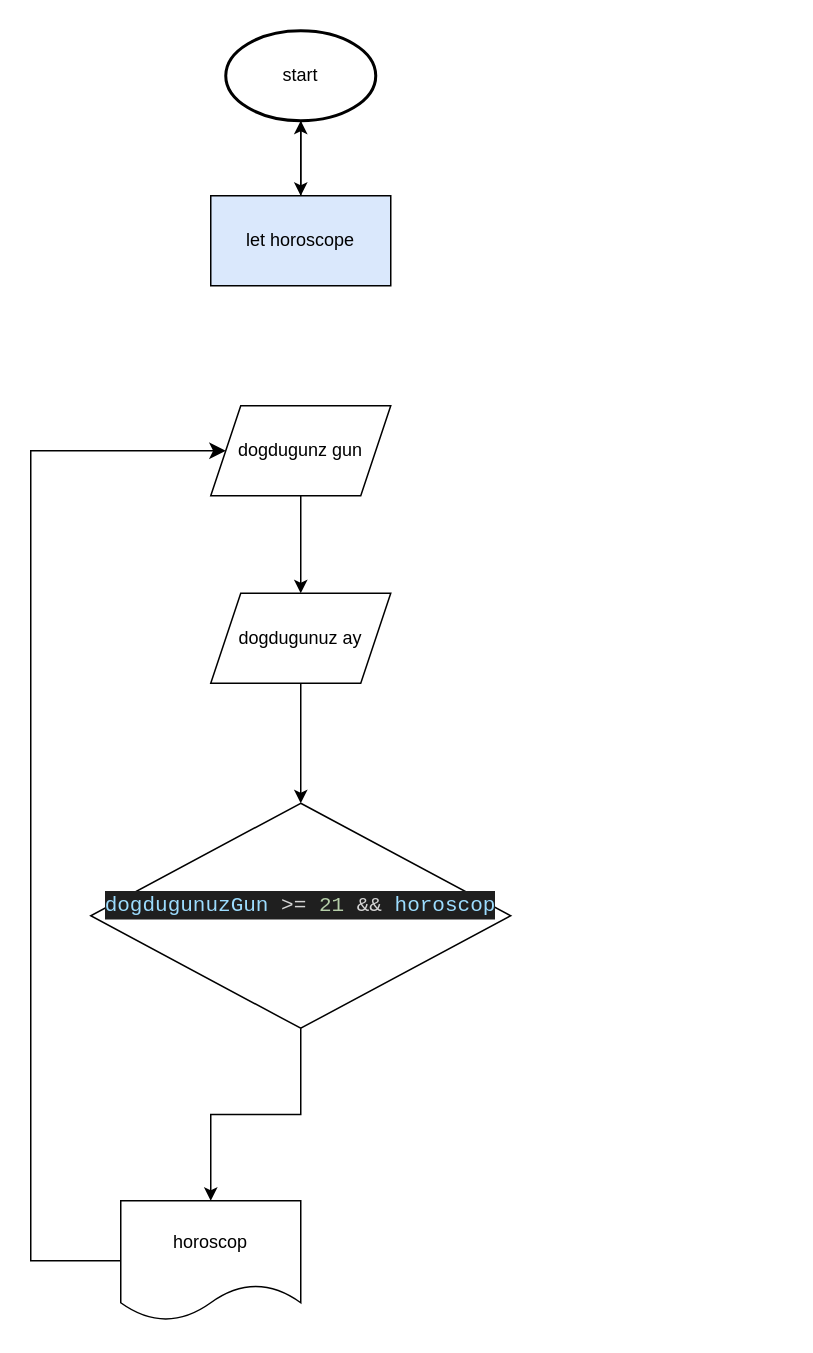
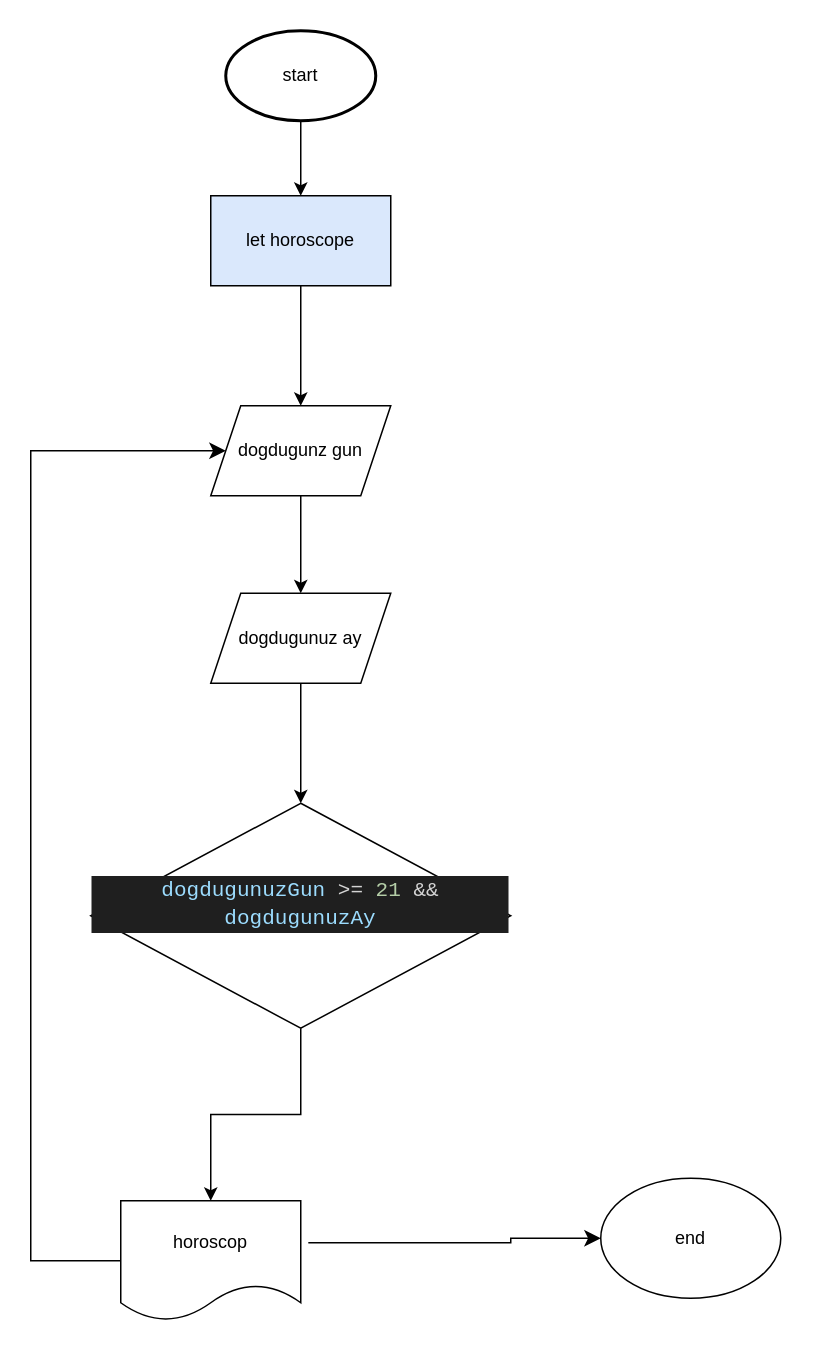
- <mxCell id="4" value="" style="edgeStyle=orthogonalEdgeStyle;rounded=0;orthogonalLoop=1;jettySize=auto;html=1;" edge="1" parent="1" source="5" target="3"><mxGeometry relative="1" as="geometry" /></mxCell>
+ <mxCell id="4" value="" style="edgeStyle=orthogonalEdgeStyle;rounded=0;orthogonalLoop=1;jettySize=auto;html=1;" edge="1" parent="1" source="5" target="7"><mxGeometry relative="1" as="geometry" /></mxCell>
- <mxCell id="11" value="&#10;&lt;div style=&quot;color: rgb(204, 204, 204); background-color: rgb(31, 31, 31); font-family: Consolas, &amp;quot;Courier New&amp;quot;, monospace; font-weight: normal; font-size: 14px; line-height: 19px;&quot;&gt;&lt;div&gt;&lt;span style=&quot;color: #9cdcfe;&quot;&gt;dogdugunuzGun&lt;/span&gt;&lt;span style=&quot;color: #cccccc;&quot;&gt; &lt;/span&gt;&lt;span style=&quot;color: #d4d4d4;&quot;&gt;&amp;gt;=&lt;/span&gt;&lt;span style=&quot;color: #cccccc;&quot;&gt; &lt;/span&gt;&lt;span style=&quot;color: #b5cea8;&quot;&gt;21&lt;/span&gt;&lt;span style=&quot;color: #cccccc;&quot;&gt; &lt;/span&gt;&lt;span style=&quot;color: #d4d4d4;&quot;&gt;&amp;amp;&amp;amp;&lt;/span&gt;&lt;span style=&quot;color: #cccccc;&quot;&gt; &lt;/span&gt;&lt;span style=&quot;color: #9cdcfe;&quot;&gt;horoscop&lt;/span&gt;&lt;/div&gt;&lt;/div&gt;&#10;&#10;" style="rhombus;whiteSpace=wrap;html=1;rounded=0;" vertex="1" parent="1"><mxGeometry x="60" y="535" width="280" height="150" as="geometry" /></mxCell>
+ <mxCell id="11" value="&#10;&lt;div style=&quot;color: rgb(204, 204, 204); background-color: rgb(31, 31, 31); font-family: Consolas, &amp;quot;Courier New&amp;quot;, monospace; font-weight: normal; font-size: 14px; line-height: 19px;&quot;&gt;&lt;div&gt;&lt;span style=&quot;color: #9cdcfe;&quot;&gt;dogdugunuzGun&lt;/span&gt;&lt;span style=&quot;color: #cccccc;&quot;&gt; &lt;/span&gt;&lt;span style=&quot;color: #d4d4d4;&quot;&gt;&amp;gt;=&lt;/span&gt;&lt;span style=&quot;color: #cccccc;&quot;&gt; &lt;/span&gt;&lt;span style=&quot;color: #b5cea8;&quot;&gt;21&lt;/span&gt;&lt;span style=&quot;color: #cccccc;&quot;&gt; &lt;/span&gt;&lt;span style=&quot;color: #d4d4d4;&quot;&gt;&amp;amp;&amp;amp;&lt;/span&gt;&lt;span style=&quot;color: #cccccc;&quot;&gt; &lt;/span&gt;&lt;span style=&quot;color: #9cdcfe;&quot;&gt;dogdugunuzAy&lt;/span&gt;&lt;/div&gt;&lt;/div&gt;&#10;&#10;" style="rhombus;whiteSpace=wrap;html=1;rounded=0;" vertex="1" parent="1"><mxGeometry x="60" y="535" width="280" height="150" as="geometry" /></mxCell>
+ <mxCell id="14" value="end" style="ellipse;whiteSpace=wrap;html=1;" vertex="1" parent="1"><mxGeometry x="400" y="785" width="120" height="80" as="geometry" /></mxCell>
+ <mxCell id="15" value="" style="edgeStyle=segmentEdgeStyle;endArrow=classic;html=1;curved=0;rounded=0;endSize=8;startSize=8;exitX=1.042;exitY=0.35;exitDx=0;exitDy=0;exitPerimeter=0;" edge="1" parent="1" source="12" target="14"><mxGeometry width="50" height="50" relative="1" as="geometry"><mxPoint x="340" y="505" as="sourcePoint" /><mxPoint x="390" y="505" as="targetPoint" /><Array as="points"><mxPoint x="340" y="828" /><mxPoint x="340" y="825" /></Array></mxGeometry></mxCell>
